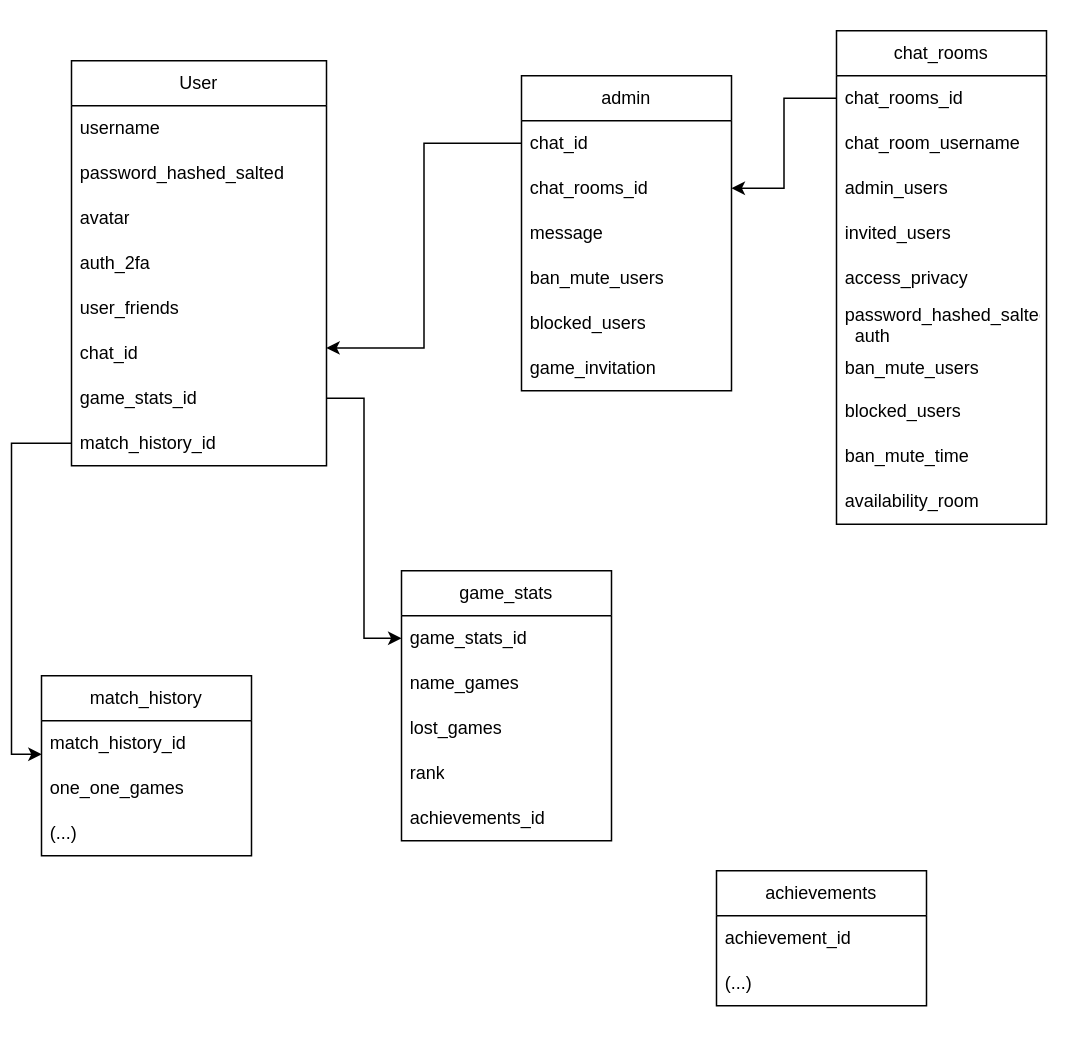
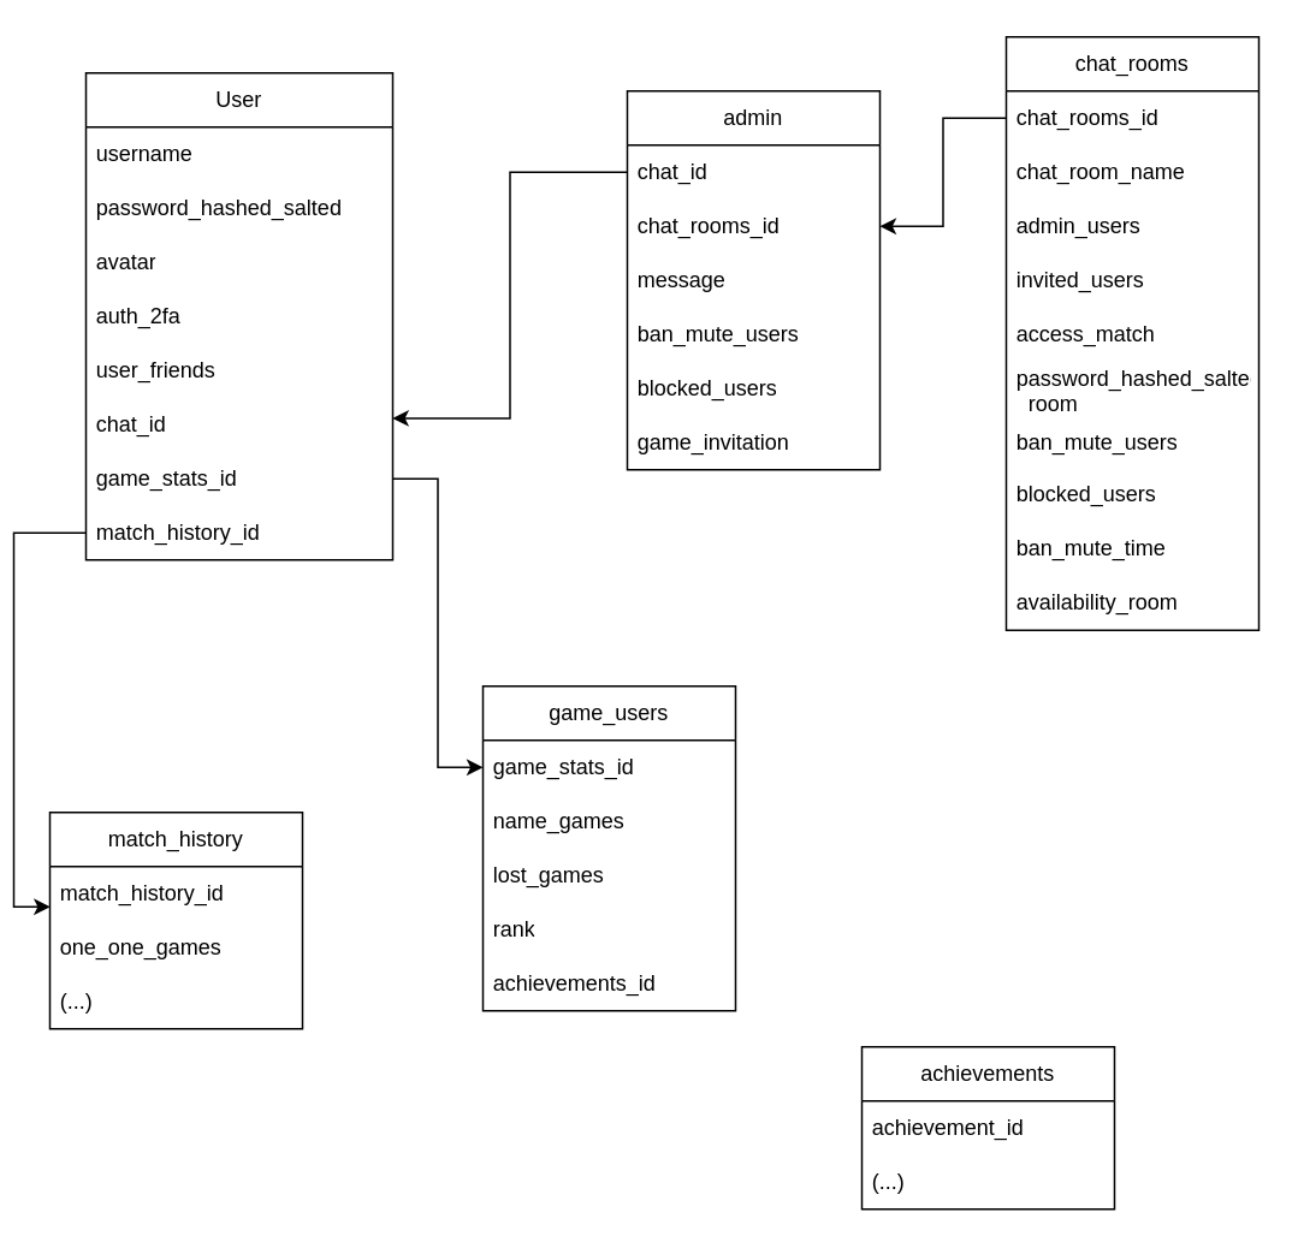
- <mxCell id="36" value="chat_room_username" style="text;strokeColor=none;fillColor=none;align=left;verticalAlign=middle;spacingLeft=4;spacingRight=4;overflow=hidden;points=[[0,0.5],[1,0.5]];portConstraint=eastwest;rotatable=0;whiteSpace=wrap;html=1;" vertex="1" parent="34"><mxGeometry y="60" width="140" height="30" as="geometry" /></mxCell>
+ <mxCell id="36" value="chat_room_name" style="text;strokeColor=none;fillColor=none;align=left;verticalAlign=middle;spacingLeft=4;spacingRight=4;overflow=hidden;points=[[0,0.5],[1,0.5]];portConstraint=eastwest;rotatable=0;whiteSpace=wrap;html=1;" vertex="1" parent="34"><mxGeometry y="60" width="140" height="30" as="geometry" /></mxCell>
- <mxCell id="39" value="access_privacy" style="text;strokeColor=none;fillColor=none;align=left;verticalAlign=middle;spacingLeft=4;spacingRight=4;overflow=hidden;points=[[0,0.5],[1,0.5]];portConstraint=eastwest;rotatable=0;whiteSpace=wrap;html=1;" vertex="1" parent="34"><mxGeometry y="150" width="140" height="30" as="geometry" /></mxCell>
+ <mxCell id="39" value="access_match" style="text;strokeColor=none;fillColor=none;align=left;verticalAlign=middle;spacingLeft=4;spacingRight=4;overflow=hidden;points=[[0,0.5],[1,0.5]];portConstraint=eastwest;rotatable=0;whiteSpace=wrap;html=1;" vertex="1" parent="34"><mxGeometry y="150" width="140" height="30" as="geometry" /></mxCell>
- <mxCell id="40" value="password_hashed_salted&lt;br&gt;_auth" style="text;strokeColor=none;fillColor=none;align=left;verticalAlign=middle;spacingLeft=4;spacingRight=4;overflow=hidden;points=[[0,0.5],[1,0.5]];portConstraint=eastwest;rotatable=0;whiteSpace=wrap;html=1;" vertex="1" parent="34"><mxGeometry y="180" width="140" height="30" as="geometry" /></mxCell>
+ <mxCell id="40" value="password_hashed_salted&lt;br&gt;_room" style="text;strokeColor=none;fillColor=none;align=left;verticalAlign=middle;spacingLeft=4;spacingRight=4;overflow=hidden;points=[[0,0.5],[1,0.5]];portConstraint=eastwest;rotatable=0;whiteSpace=wrap;html=1;" vertex="1" parent="34"><mxGeometry y="180" width="140" height="30" as="geometry" /></mxCell>
- <mxCell id="18" value="game_stats" style="swimlane;fontStyle=0;childLayout=stackLayout;horizontal=1;startSize=30;horizontalStack=0;resizeParent=1;resizeParentMax=0;resizeLast=0;collapsible=1;marginBottom=0;whiteSpace=wrap;html=1;" vertex="1" parent="1"><mxGeometry x="260" y="380" width="140" height="180" as="geometry" /></mxCell>
+ <mxCell id="18" value="game_users" style="swimlane;fontStyle=0;childLayout=stackLayout;horizontal=1;startSize=30;horizontalStack=0;resizeParent=1;resizeParentMax=0;resizeLast=0;collapsible=1;marginBottom=0;whiteSpace=wrap;html=1;" vertex="1" parent="1"><mxGeometry x="260" y="380" width="140" height="180" as="geometry" /></mxCell>
